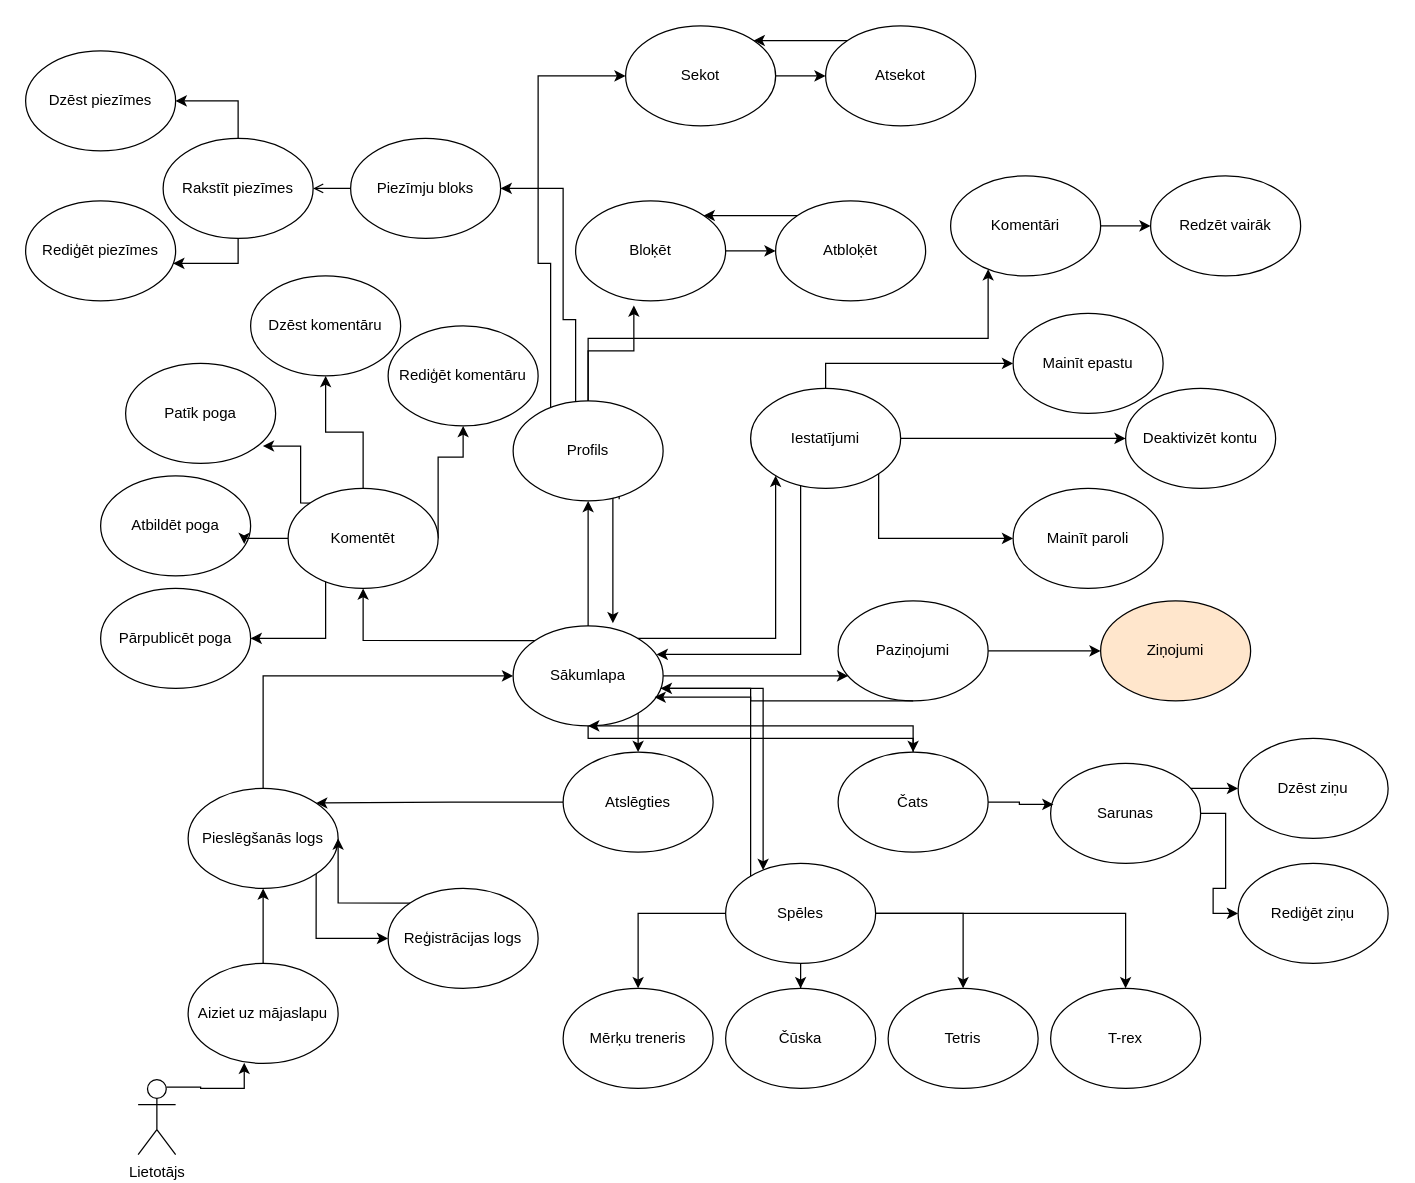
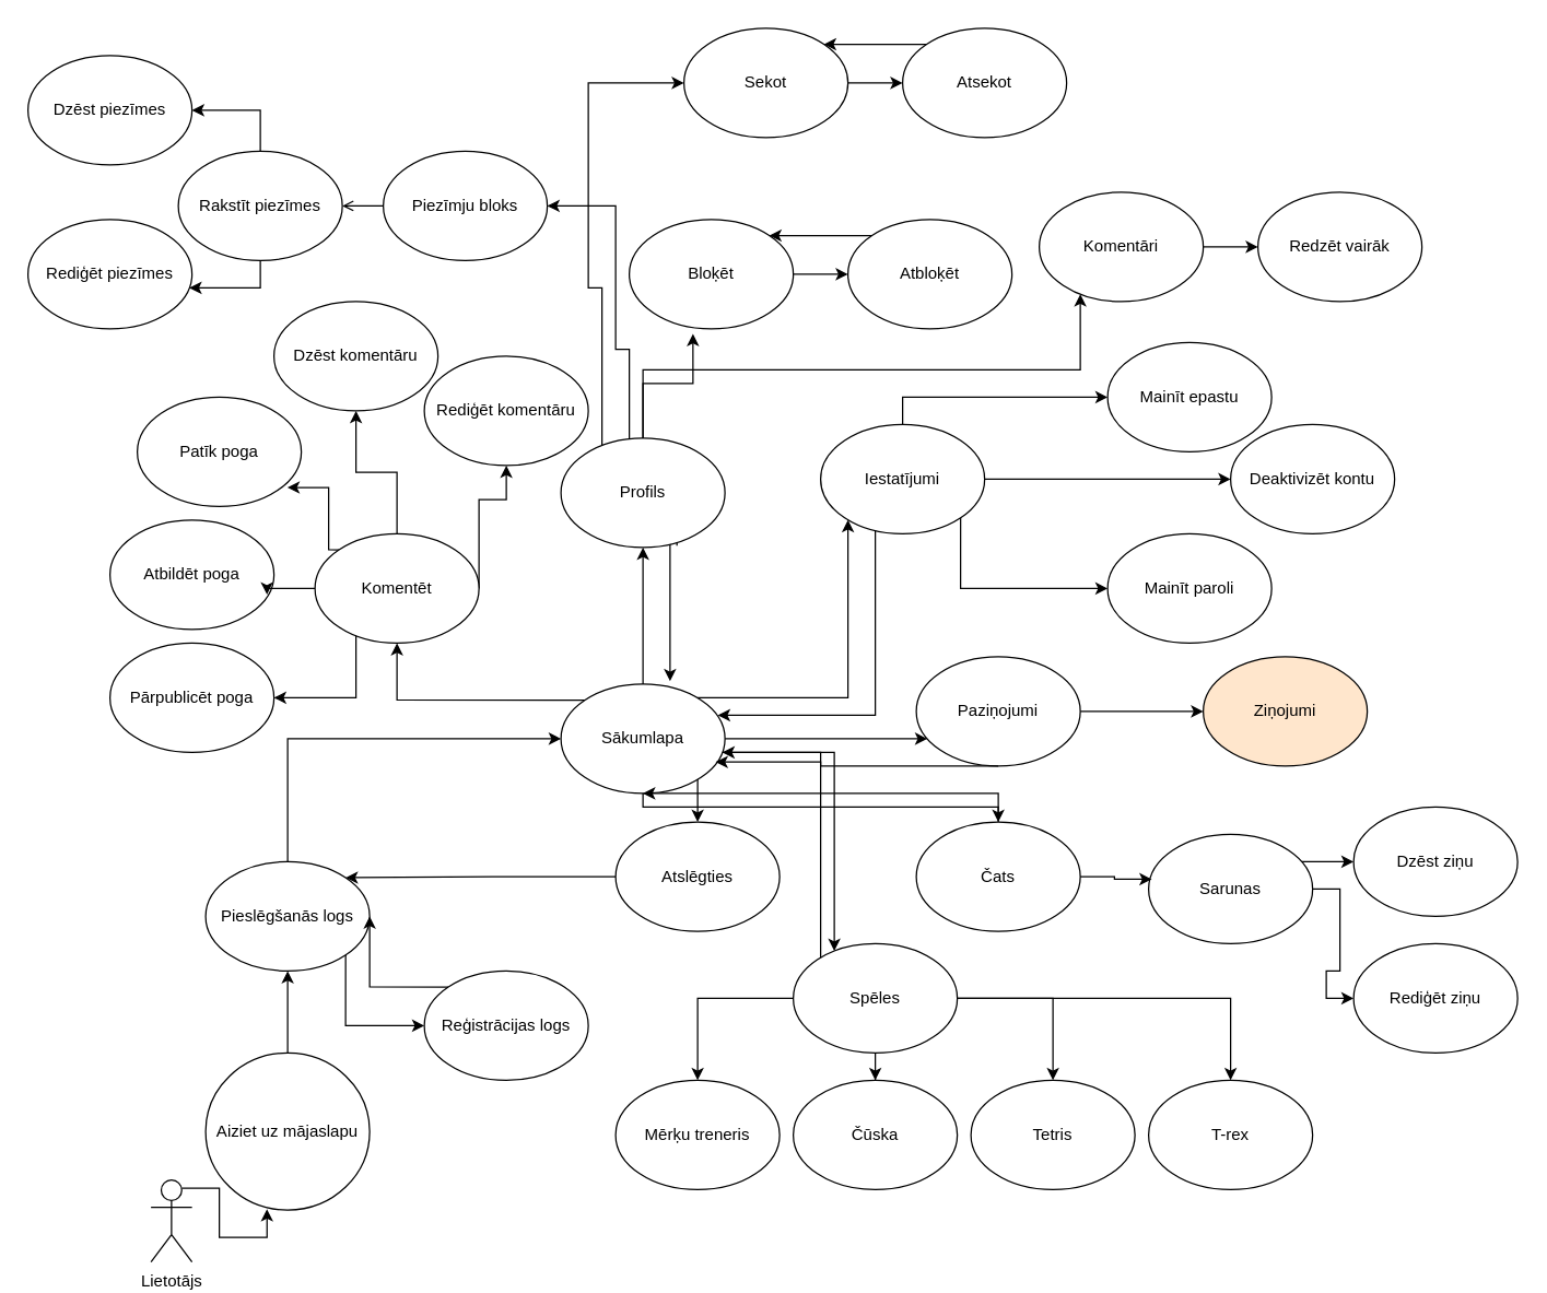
- <mxCell id="4" value="Aiziet uz mājaslapu" style="ellipse;whiteSpace=wrap;html=1;" parent="1" vertex="1"><mxGeometry x="150" y="770" width="120" height="80" as="geometry" /></mxCell>
+ <mxCell id="4" value="Aiziet uz mājaslapu" style="ellipse;whiteSpace=wrap;html=1;" parent="1" vertex="1"><mxGeometry x="150" y="770" width="120" height="115" as="geometry" /></mxCell>
